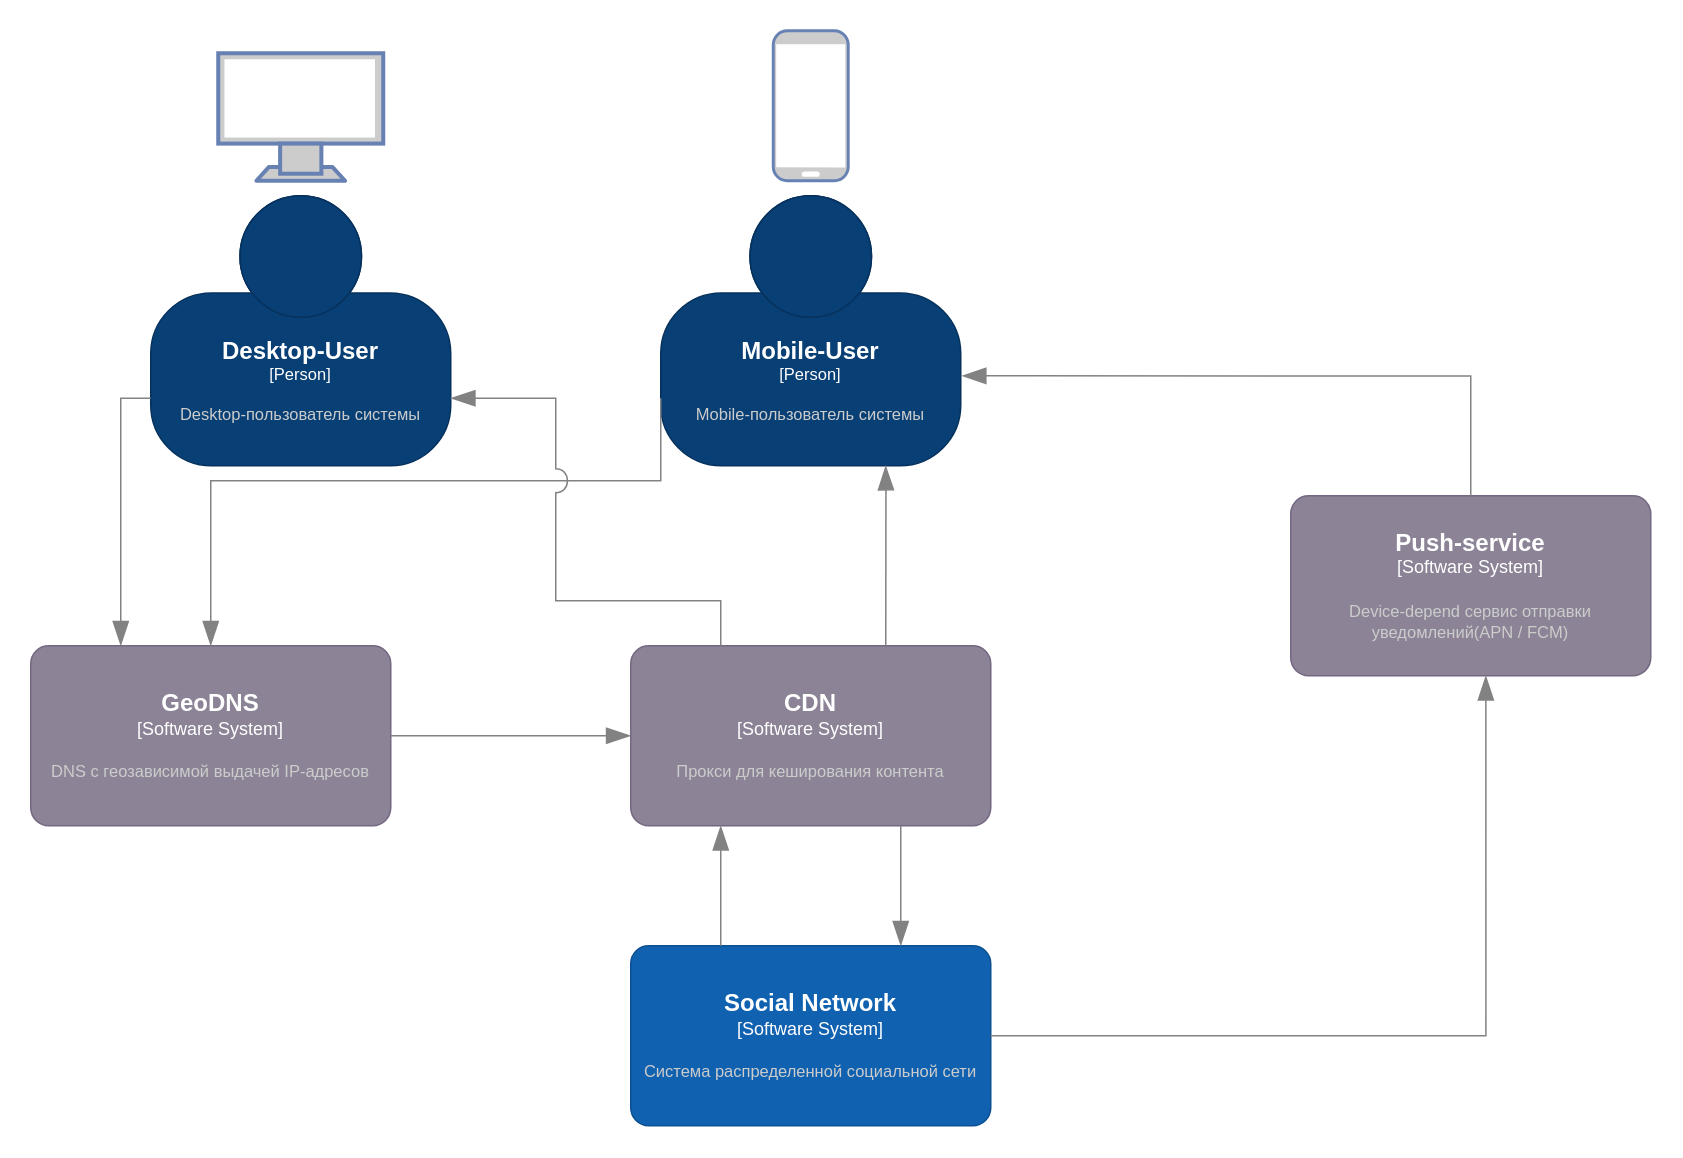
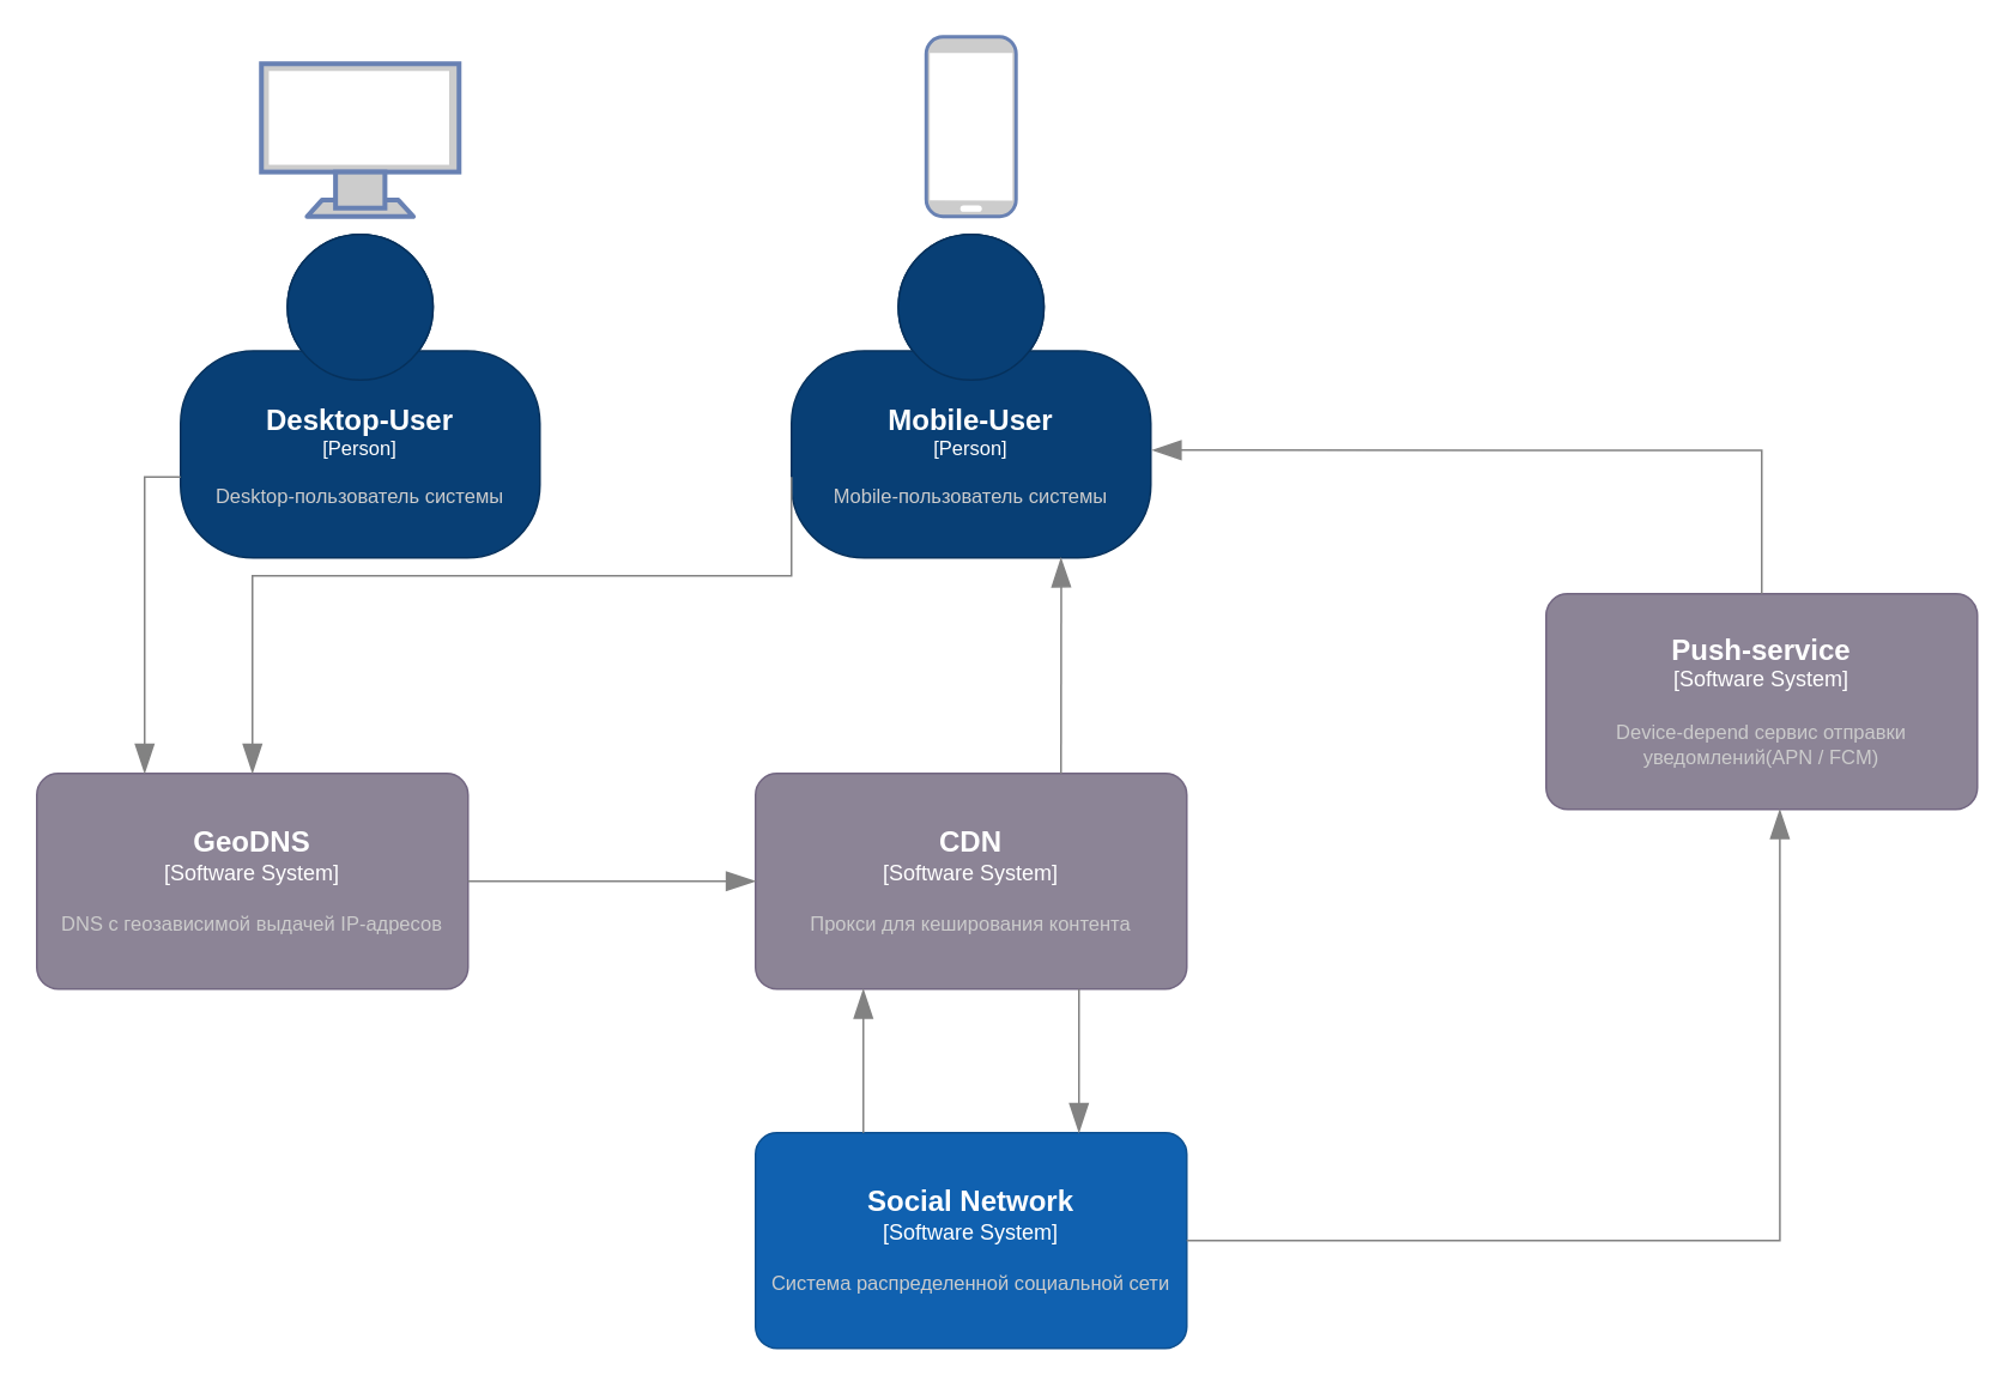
- <mxCell id="18" value="" style="endArrow=blockThin;html=1;fontSize=10;fontColor=#404040;strokeWidth=1;endFill=1;strokeColor=#828282;elbow=vertical;metaEdit=1;endSize=14;startSize=14;jumpStyle=arc;jumpSize=16;rounded=0;edgeStyle=orthogonalEdgeStyle;entryX=1;entryY=0.75;entryDx=0;entryDy=0;entryPerimeter=0;exitX=0.25;exitY=0;exitDx=0;exitDy=0;exitPerimeter=0;" edge="1" parent="1" source="8" target="3"><mxGeometry width="240" relative="1" as="geometry"><mxPoint x="770" y="400" as="sourcePoint" /><mxPoint x="1010" y="610" as="targetPoint" /><Array as="points"><mxPoint x="480" y="400" /><mxPoint x="370" y="400" /><mxPoint x="370" y="265" /></Array></mxGeometry></mxCell>
